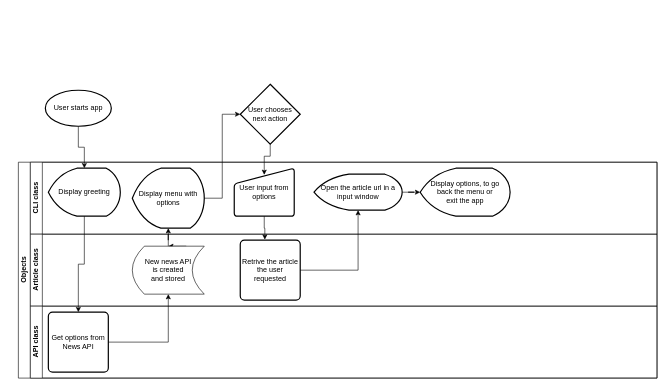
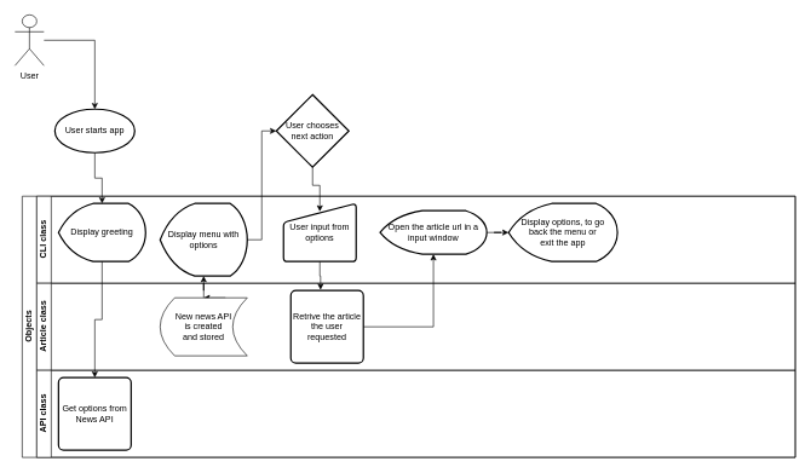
+ <mxCell id="3" value="User" style="shape=umlActor;verticalLabelPosition=bottom;verticalAlign=top;html=1;outlineConnect=0;" vertex="1" parent="1"><mxGeometry x="20" y="20" width="40" height="70" as="geometry" /></mxCell>
+ <mxCell id="2" value="" style="edgeStyle=orthogonalEdgeStyle;rounded=0;orthogonalLoop=1;jettySize=auto;html=1;" edge="1" parent="1" source="3" target="5"><mxGeometry relative="1" as="geometry" /></mxCell>
- <mxCell id="26" value="User chooses next action" style="strokeWidth=2;html=1;shape=mxgraph.flowchart.decision;whiteSpace=wrap;align=center;" vertex="1" parent="1"><mxGeometry x="400" y="140" width="100" height="100" as="geometry" /></mxCell>
+ <mxCell id="26" value="User chooses next action" style="strokeWidth=2;html=1;shape=mxgraph.flowchart.decision;whiteSpace=wrap;align=center;" vertex="1" parent="1"><mxGeometry x="380" y="130" width="100" height="100" as="geometry" /></mxCell>
- <mxCell id="22" style="edgeStyle=orthogonalEdgeStyle;rounded=0;orthogonalLoop=1;jettySize=auto;html=1;entryX=0.5;entryY=1;entryDx=0;entryDy=0;" edge="1" parent="6" source="19" target="16"><mxGeometry relative="1" as="geometry" /></mxCell>
